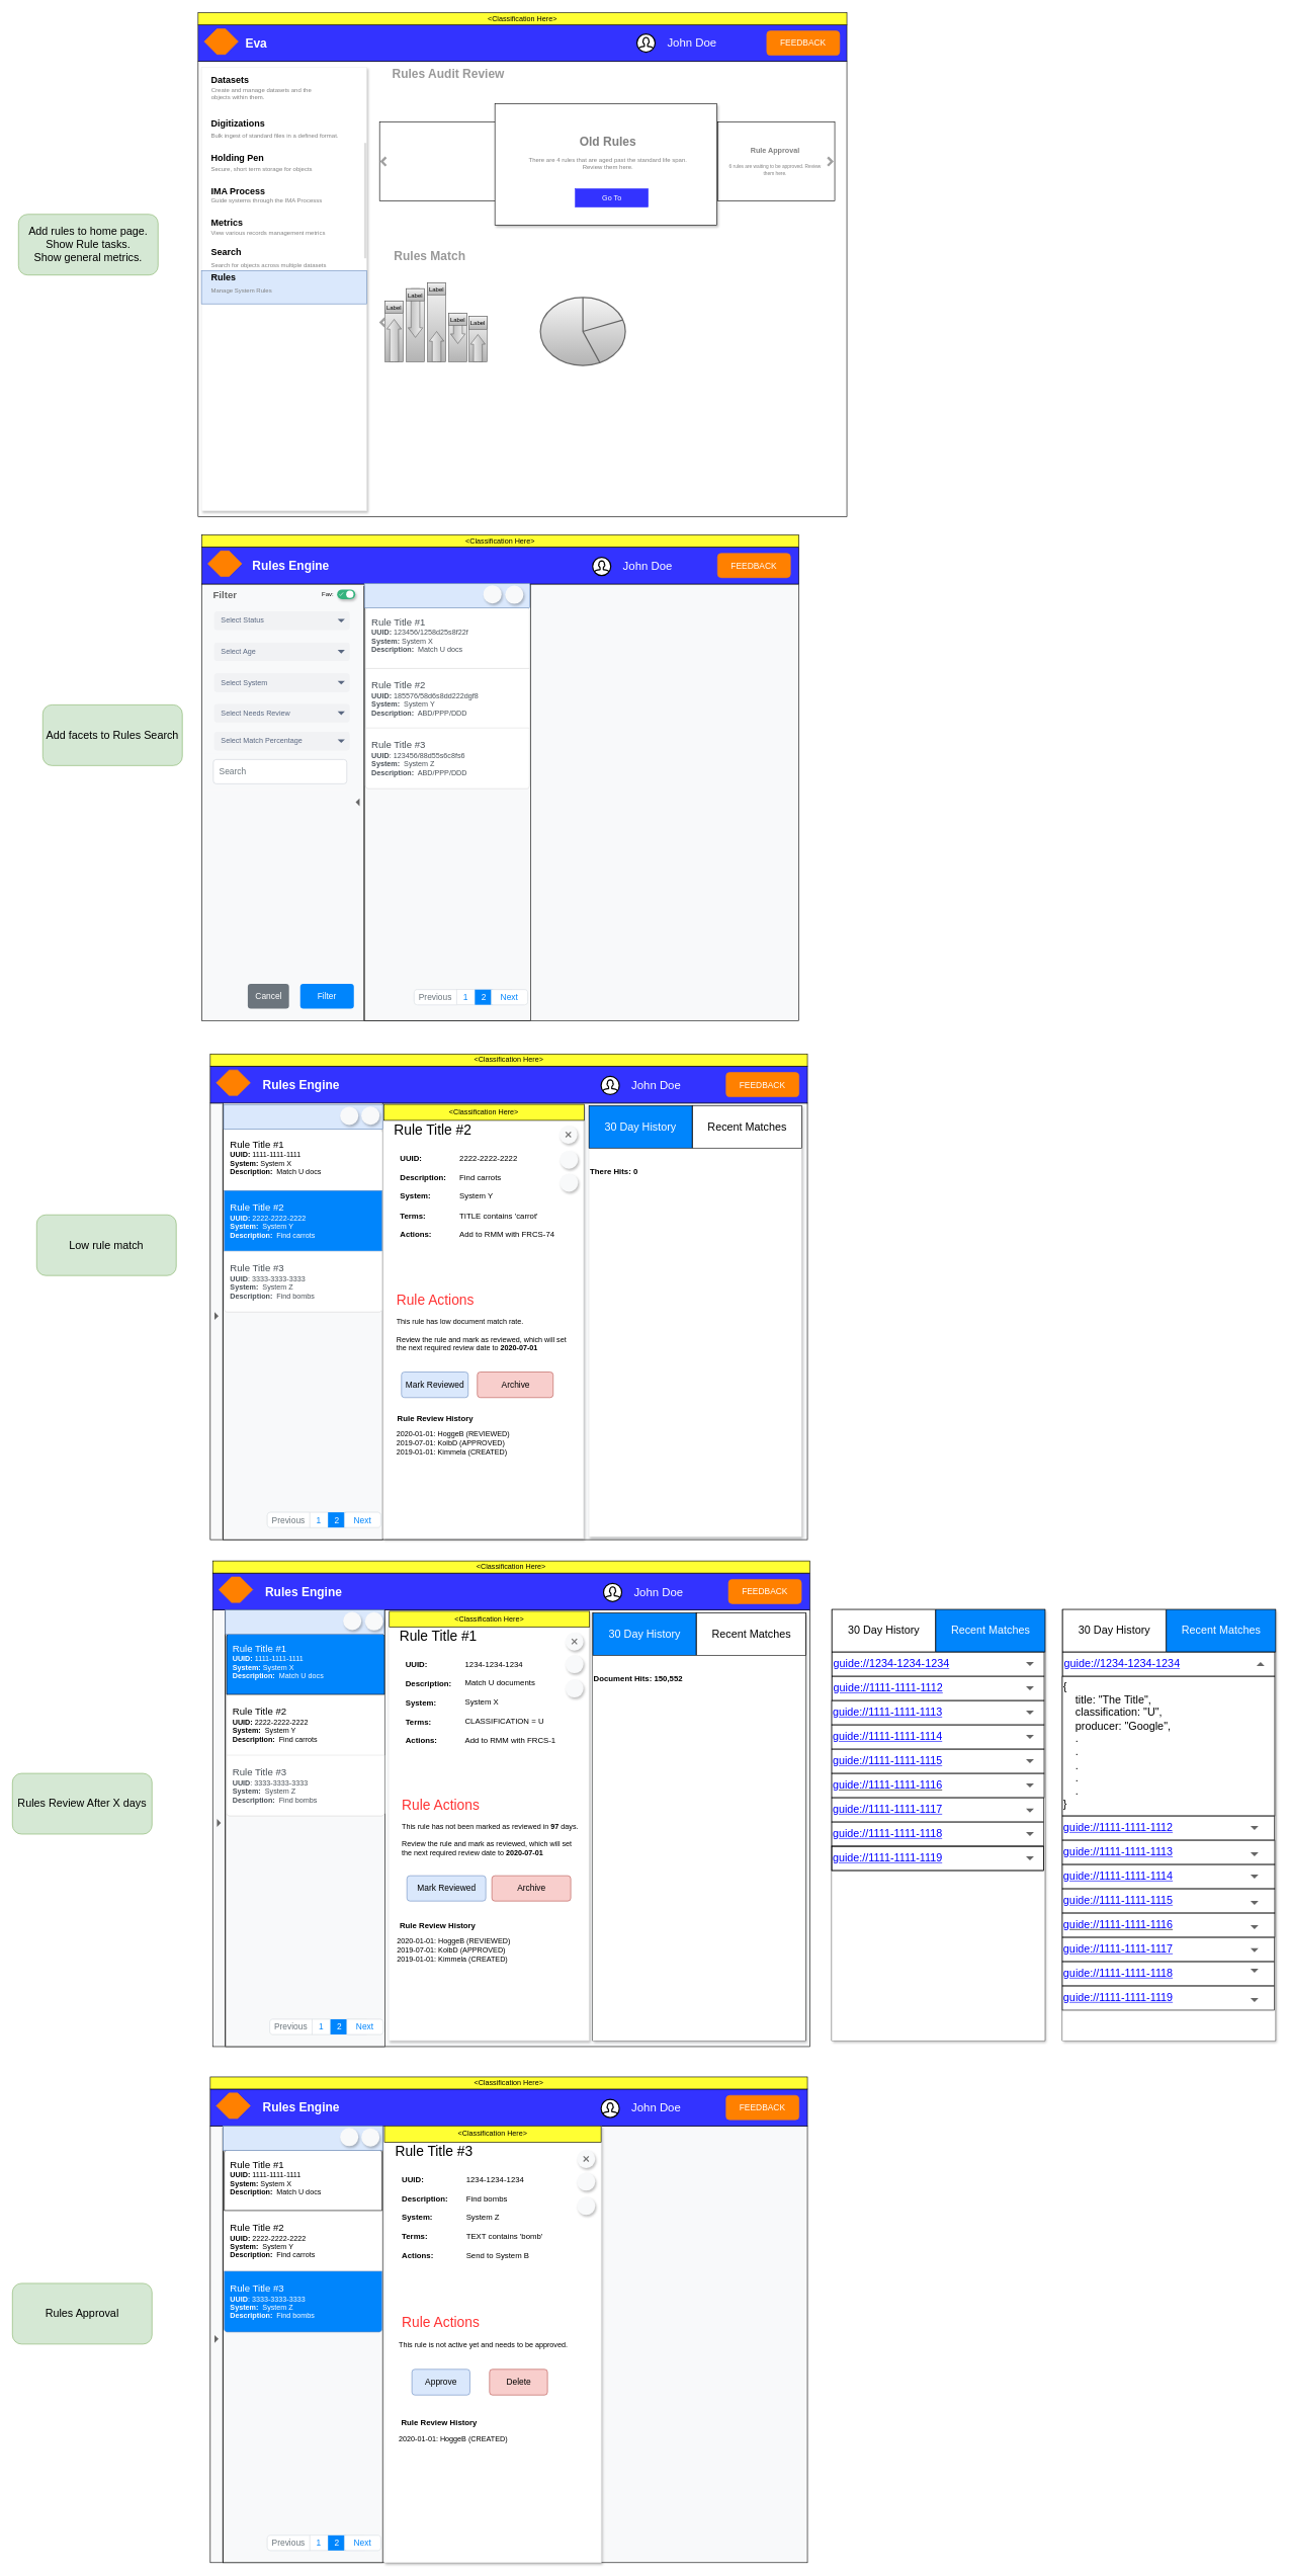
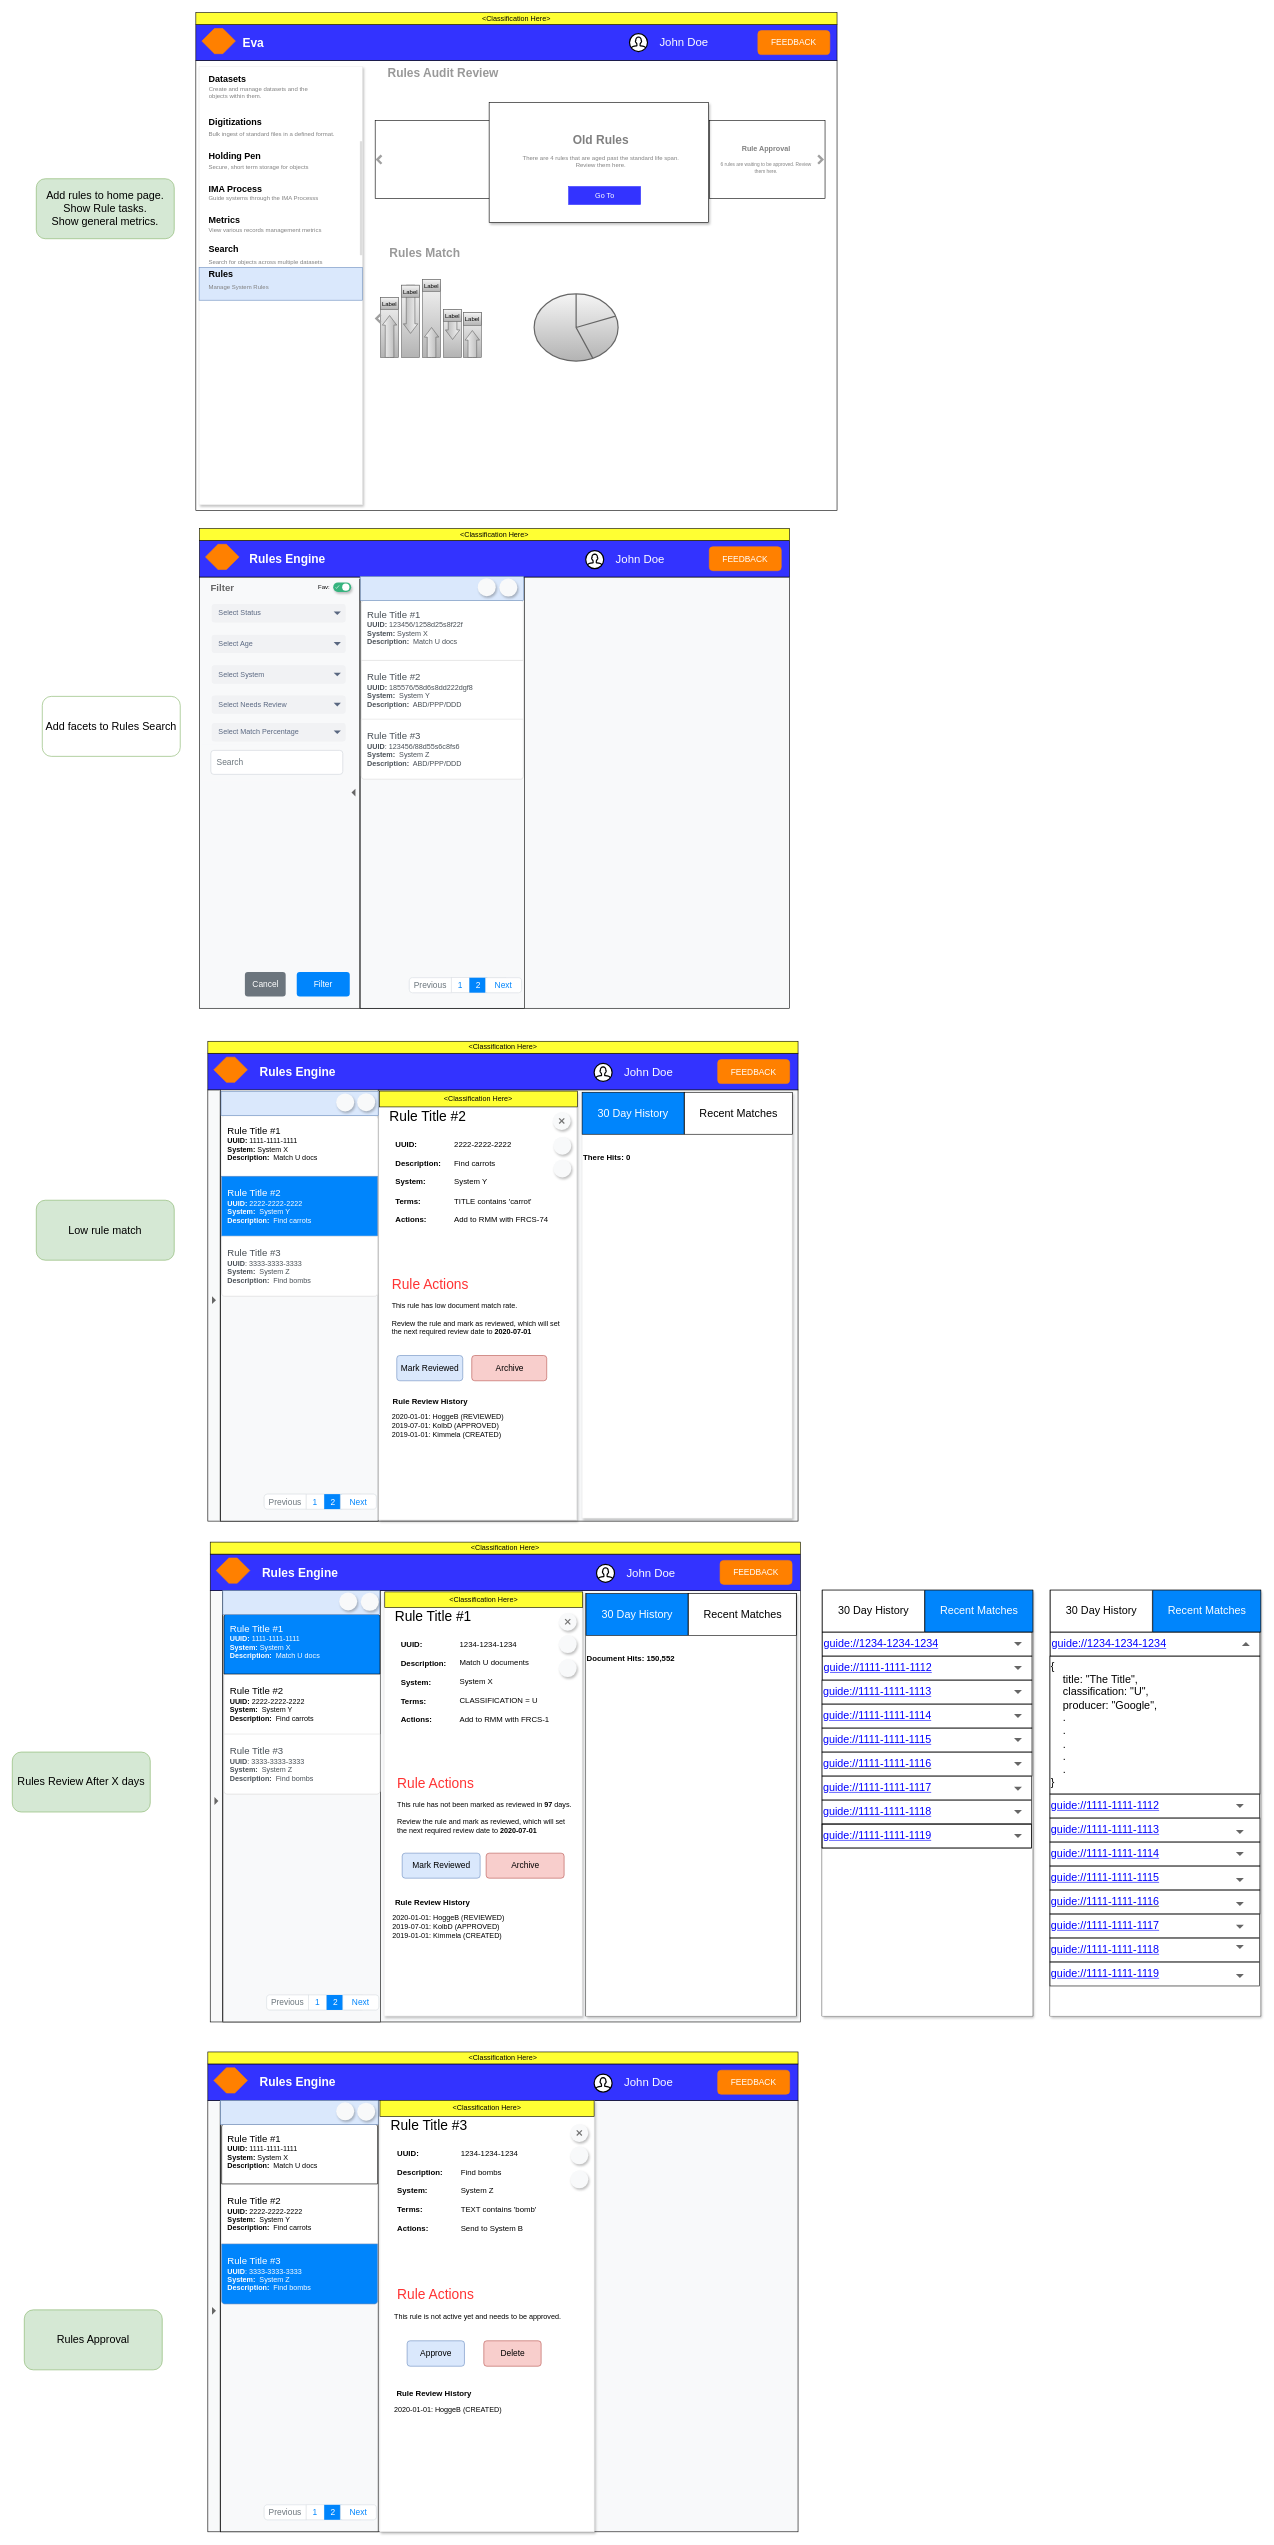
- <mxCell id="131" value="&lt;font style=&quot;font-size: 18px&quot;&gt;Add rules to home page. Show Rule tasks. &lt;br&gt;Show general metrics.&lt;/font&gt;" style="rounded=1;whiteSpace=wrap;html=1;fillColor=#d5e8d4;strokeColor=#82b366;" parent="1" vertex="1"><mxGeometry x="30" y="352" width="230" height="100" as="geometry" /></mxCell>
+ <mxCell id="131" value="&lt;font style=&quot;font-size: 18px&quot;&gt;Add rules to home page. Show Rule tasks. &lt;br&gt;Show general metrics.&lt;/font&gt;" style="rounded=1;whiteSpace=wrap;html=1;fillColor=#d5e8d4;strokeColor=#82b366;" parent="1" vertex="1"><mxGeometry x="60" y="297" width="230" height="100" as="geometry" /></mxCell>
- <mxCell id="130" value="&lt;font style=&quot;font-size: 18px&quot;&gt;Add facets to Rules Search&lt;/font&gt;" style="rounded=1;whiteSpace=wrap;html=1;fillColor=#d5e8d4;strokeColor=#82b366;" parent="1" vertex="1"><mxGeometry x="70" y="1160" width="230" height="100" as="geometry" /></mxCell>
+ <mxCell id="130" value="&lt;font style=&quot;font-size: 18px&quot;&gt;Add facets to Rules Search&lt;/font&gt;" style="rounded=1;whiteSpace=wrap;html=1;fillColor=#ffffff;strokeColor=#82b366;" parent="1" vertex="1"><mxGeometry x="70" y="1160" width="230" height="100" as="geometry" /></mxCell>
- <mxCell id="136" value="&lt;span style=&quot;font-size: 18px&quot;&gt;Rules Approval&lt;/span&gt;" style="rounded=1;whiteSpace=wrap;html=1;fillColor=#d5e8d4;strokeColor=#82b366;" parent="1" vertex="1"><mxGeometry x="20" y="3760" width="230" height="100" as="geometry" /></mxCell>
+ <mxCell id="136" value="&lt;span style=&quot;font-size: 18px&quot;&gt;Rules Approval&lt;/span&gt;" style="rounded=1;whiteSpace=wrap;html=1;fillColor=#d5e8d4;strokeColor=#82b366;" parent="1" vertex="1"><mxGeometry x="40" y="3850" width="230" height="100" as="geometry" /></mxCell>
